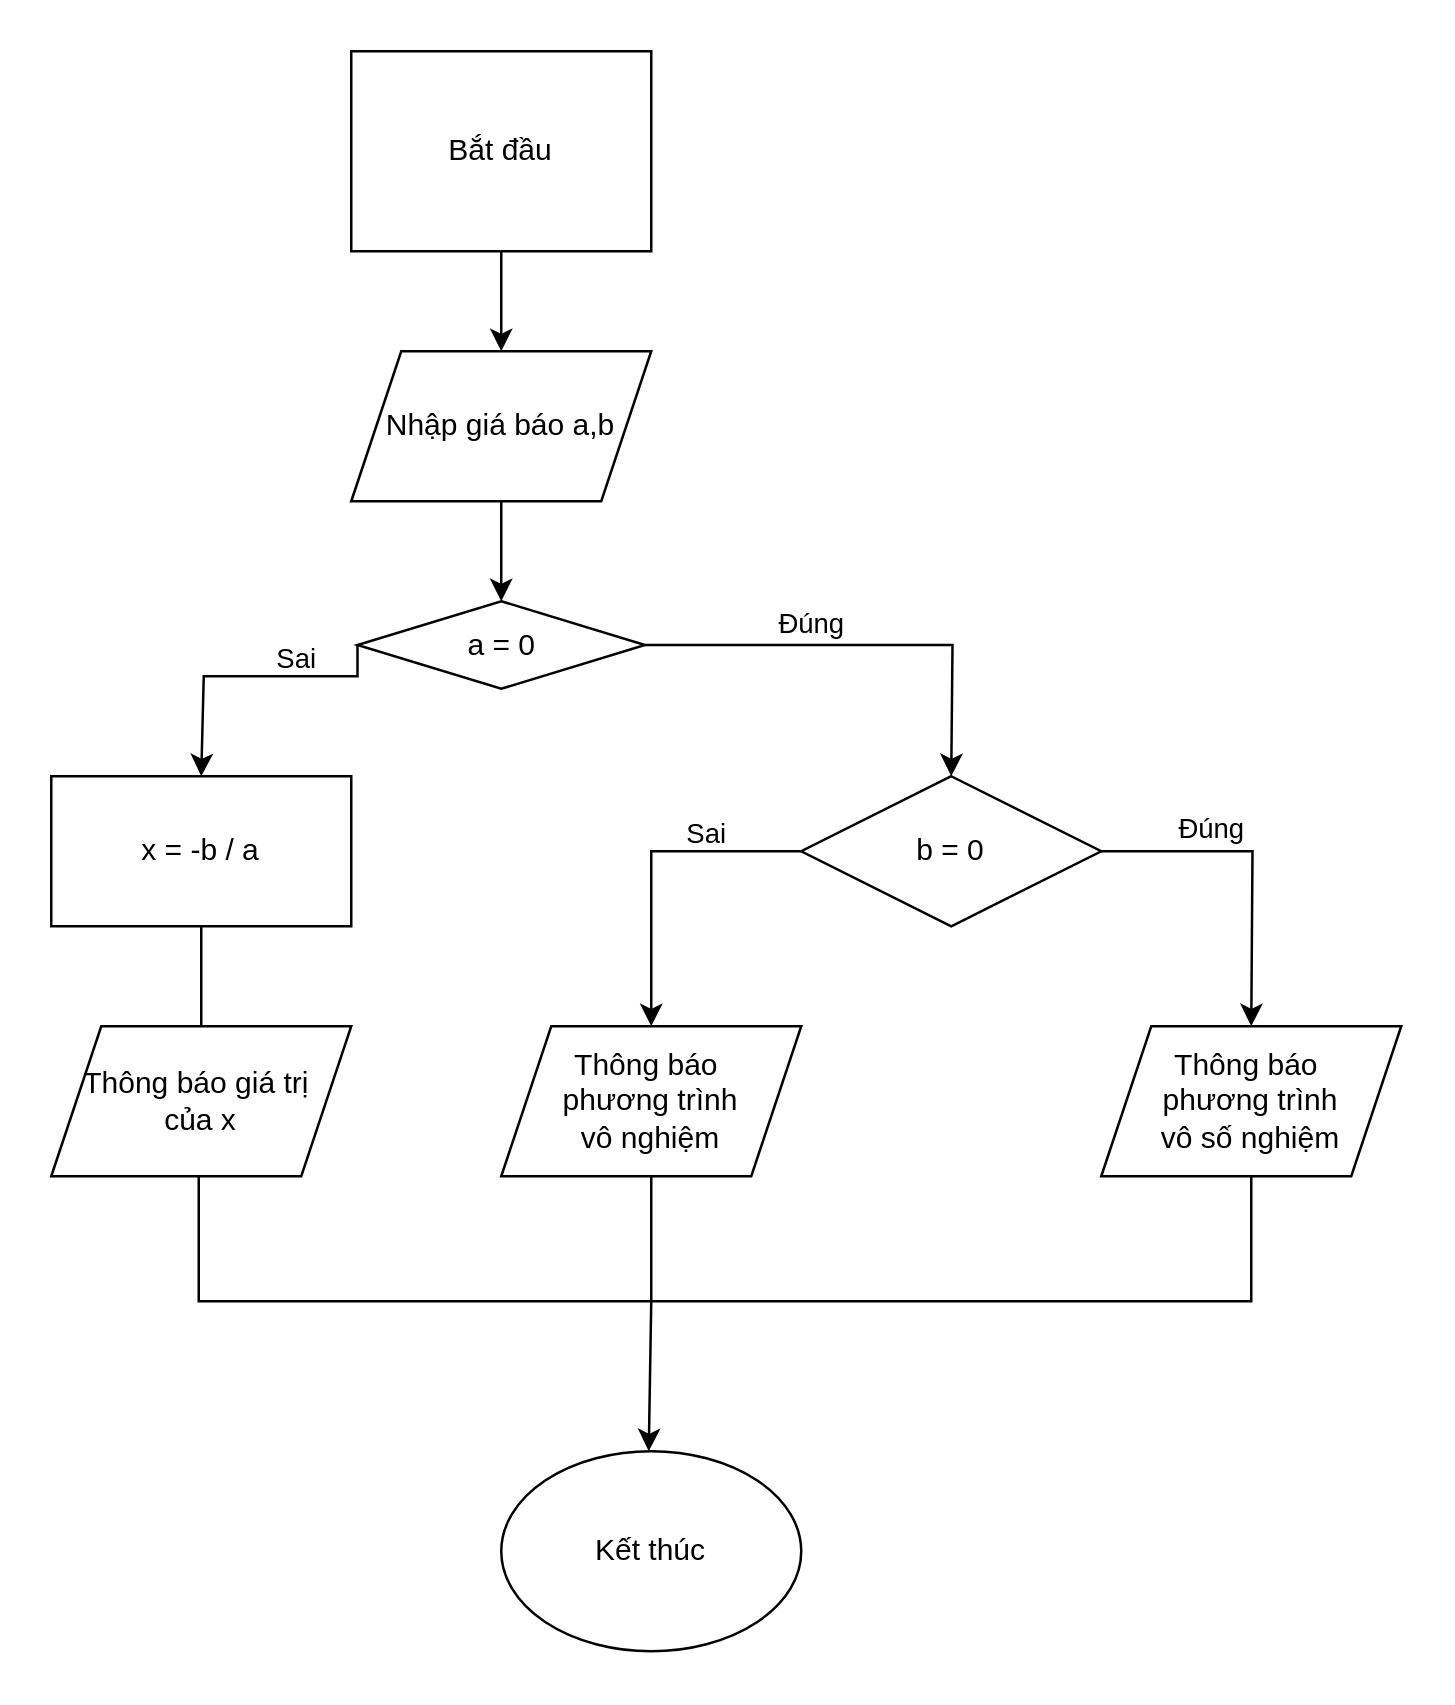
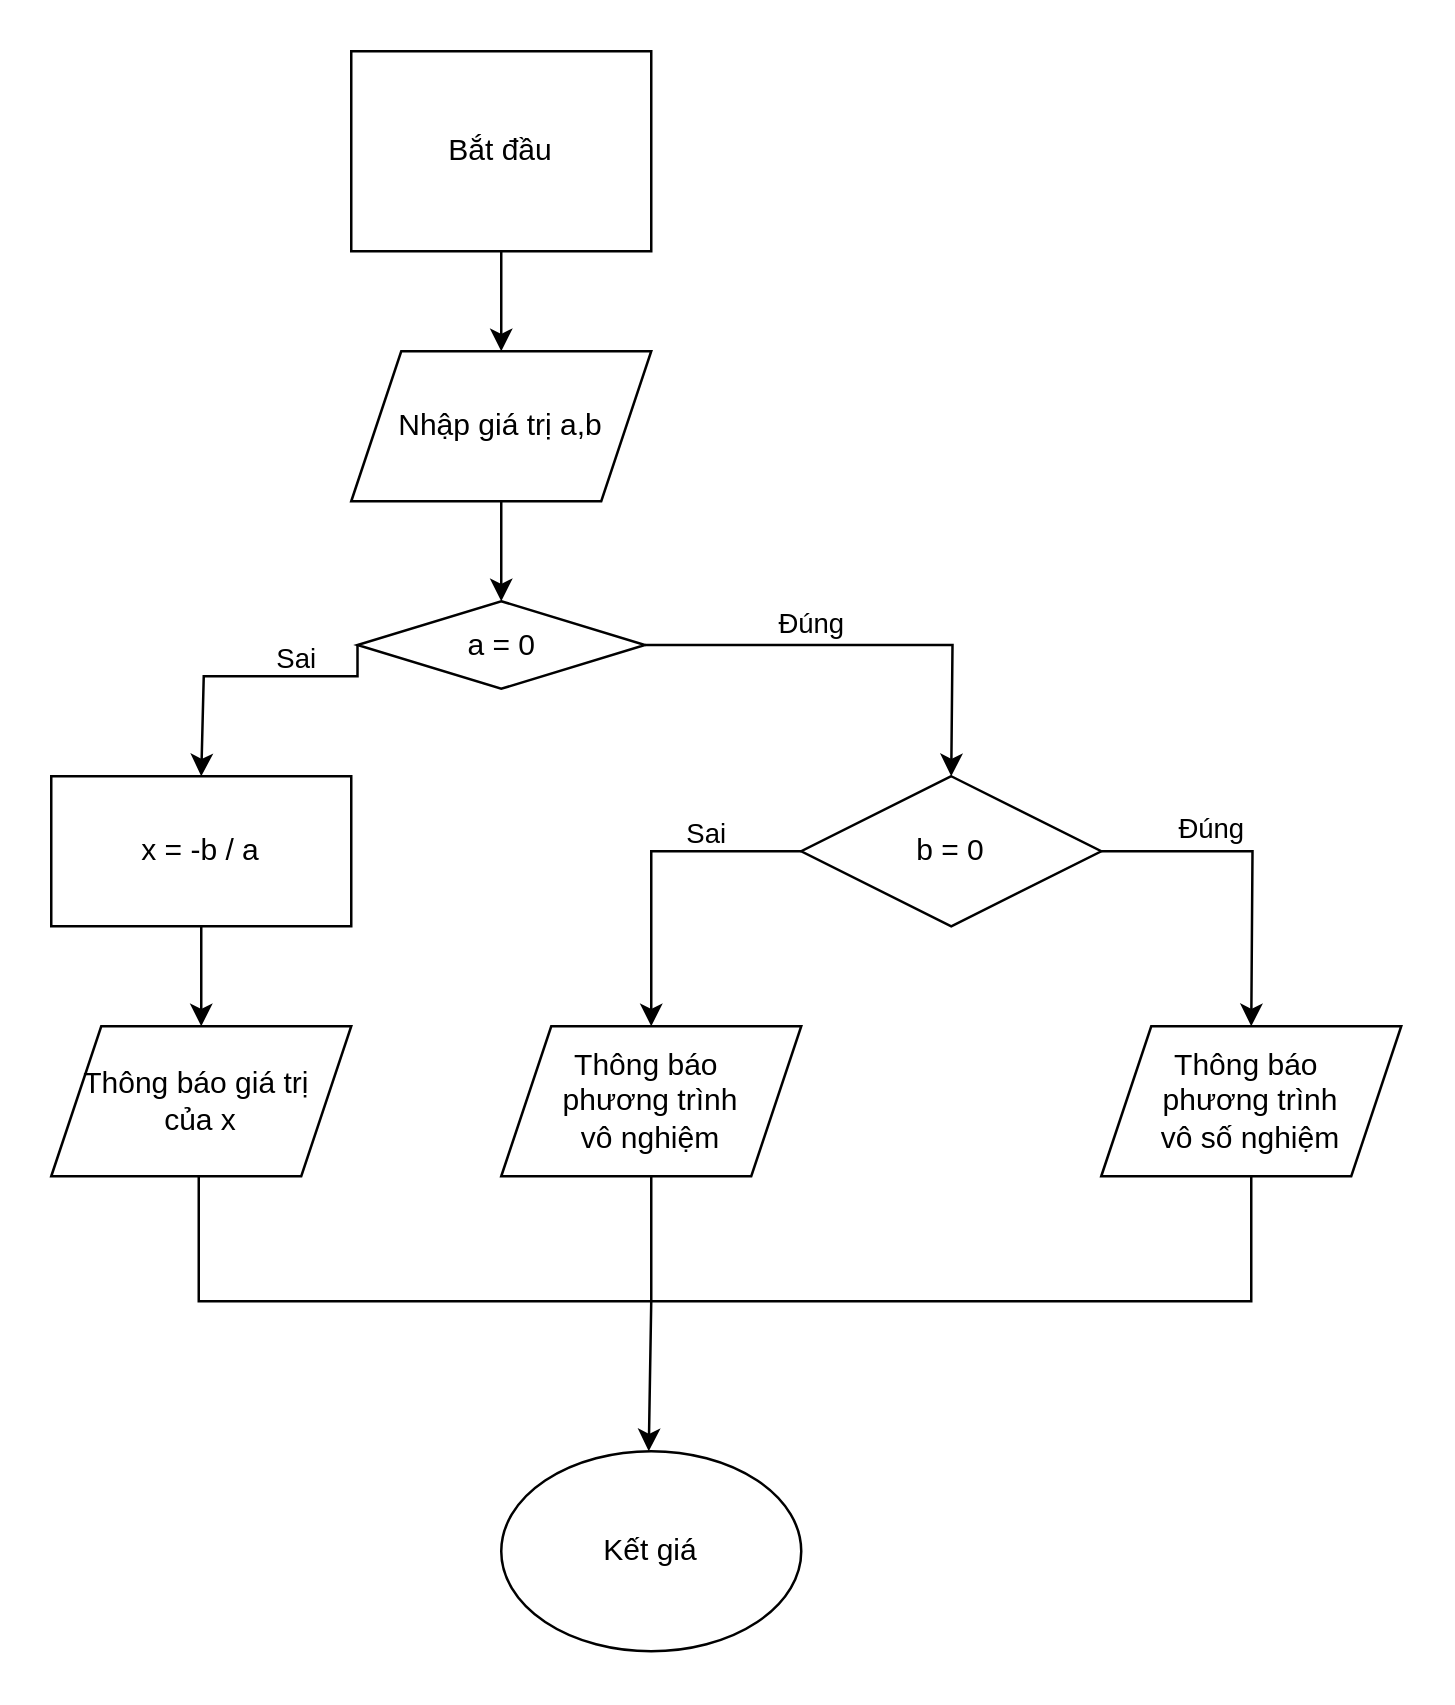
- <mxCell id="5" value="Nhập giá báo a,b" style="shape=parallelogram;perimeter=parallelogramPerimeter;whiteSpace=wrap;html=1;fixedSize=1;" vertex="1" parent="1"><mxGeometry x="140" y="140" width="120" height="60" as="geometry" /></mxCell>
+ <mxCell id="5" value="Nhập giá trị a,b" style="shape=parallelogram;perimeter=parallelogramPerimeter;whiteSpace=wrap;html=1;fixedSize=1;" vertex="1" parent="1"><mxGeometry x="140" y="140" width="120" height="60" as="geometry" /></mxCell>
- <mxCell id="11" style="edgeStyle=orthogonalEdgeStyle;rounded=0;orthogonalLoop=1;jettySize=auto;html=1;endArrow=none;" edge="1" parent="1" source="12" target="19"><mxGeometry relative="1" as="geometry"><mxPoint x="80" y="420" as="targetPoint" /></mxGeometry></mxCell>
+ <mxCell id="11" style="edgeStyle=orthogonalEdgeStyle;rounded=0;orthogonalLoop=1;jettySize=auto;html=1;" edge="1" parent="1" source="12" target="19"><mxGeometry relative="1" as="geometry"><mxPoint x="80" y="420" as="targetPoint" /></mxGeometry></mxCell>
- <mxCell id="24" value="Kết thúc" style="ellipse;whiteSpace=wrap;html=1;" vertex="1" parent="1"><mxGeometry x="200" y="580" width="120" height="80" as="geometry" /></mxCell>
+ <mxCell id="24" value="Kết giá" style="ellipse;whiteSpace=wrap;html=1;" vertex="1" parent="1"><mxGeometry x="200" y="580" width="120" height="80" as="geometry" /></mxCell>
